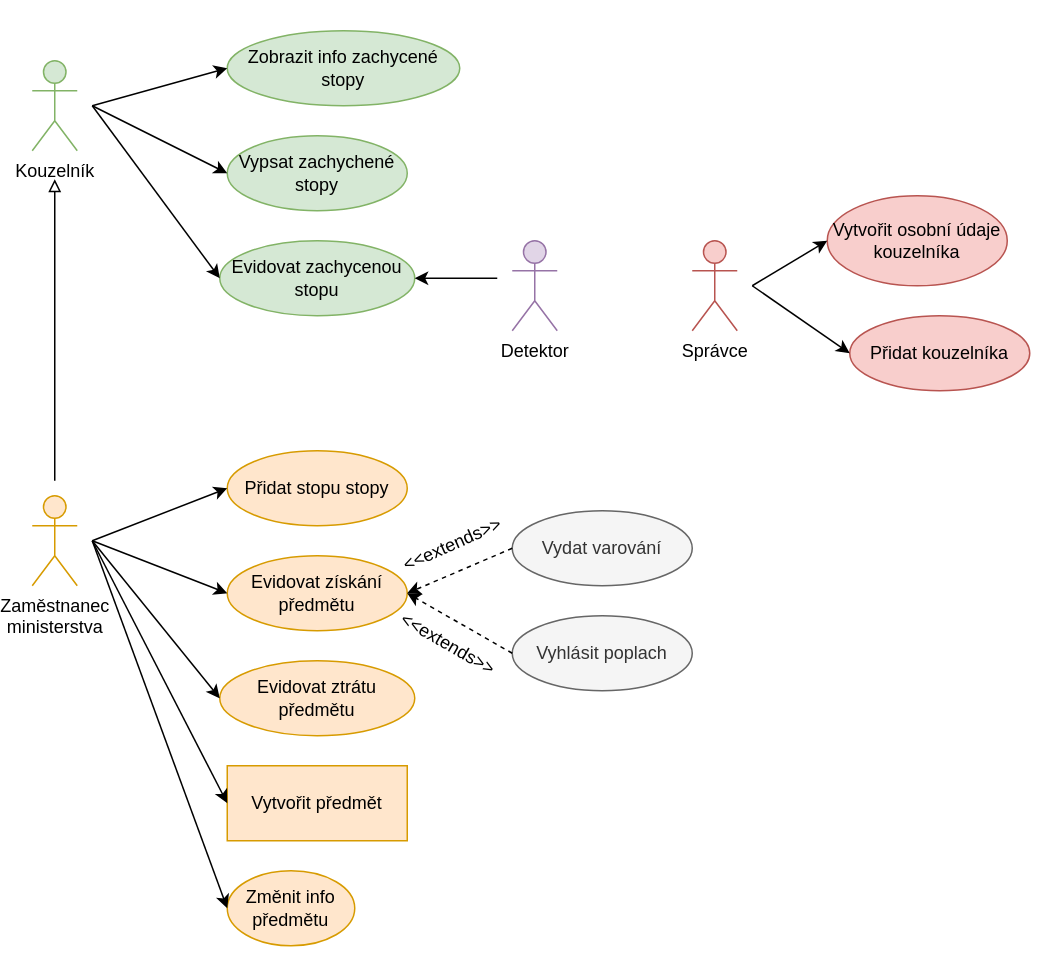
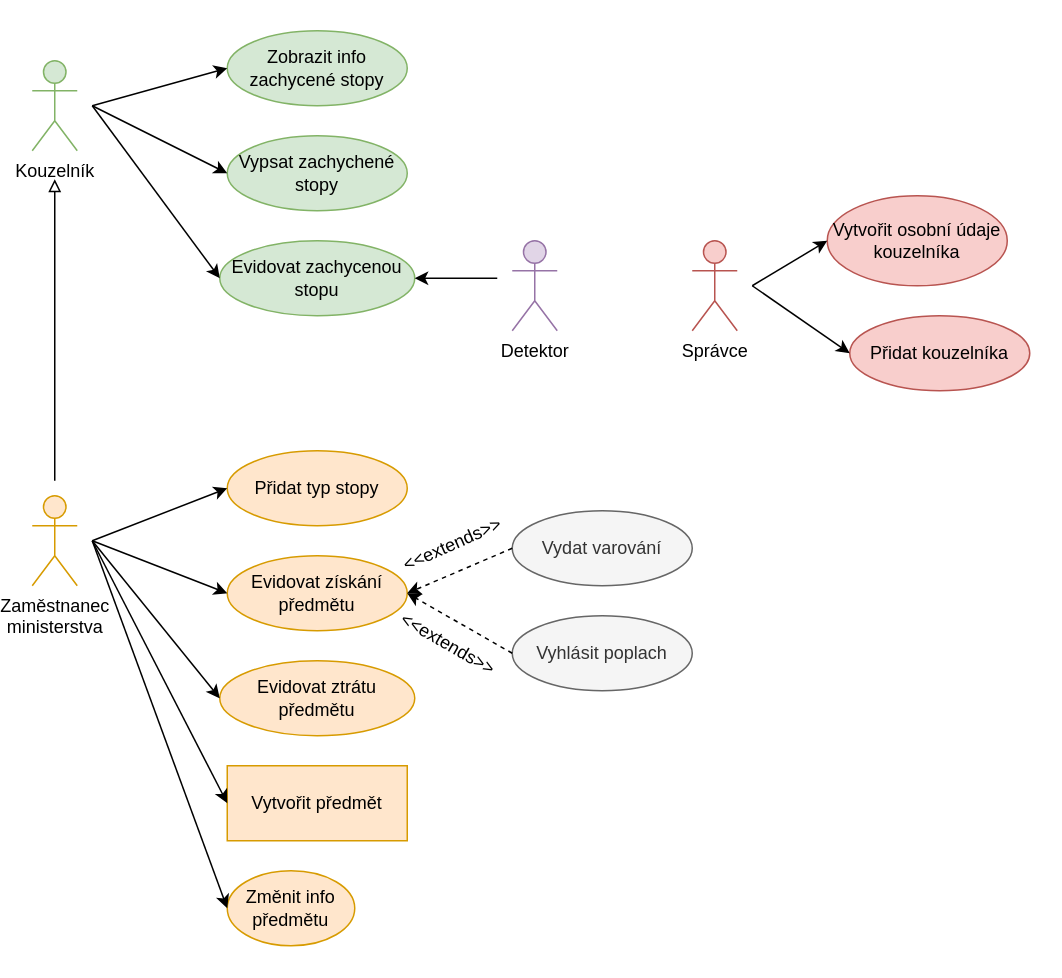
- <mxCell id="5" value="Zobrazit info zachycené stopy" style="ellipse;whiteSpace=wrap;html=1;fillColor=#d5e8d4;strokeColor=#82b366;" vertex="1" parent="1"><mxGeometry x="150" y="20" width="155" height="50" as="geometry" /></mxCell>
+ <mxCell id="5" value="Zobrazit info zachycené stopy" style="ellipse;whiteSpace=wrap;html=1;fillColor=#d5e8d4;strokeColor=#82b366;" vertex="1" parent="1"><mxGeometry x="150" y="20" width="120" height="50" as="geometry" /></mxCell>
- <mxCell id="8" value="Přidat stopu stopy" style="ellipse;whiteSpace=wrap;html=1;fillColor=#ffe6cc;strokeColor=#d79b00;" vertex="1" parent="1"><mxGeometry x="150" y="300" width="120" height="50" as="geometry" /></mxCell>
+ <mxCell id="8" value="Přidat typ stopy" style="ellipse;whiteSpace=wrap;html=1;fillColor=#ffe6cc;strokeColor=#d79b00;" vertex="1" parent="1"><mxGeometry x="150" y="300" width="120" height="50" as="geometry" /></mxCell>
